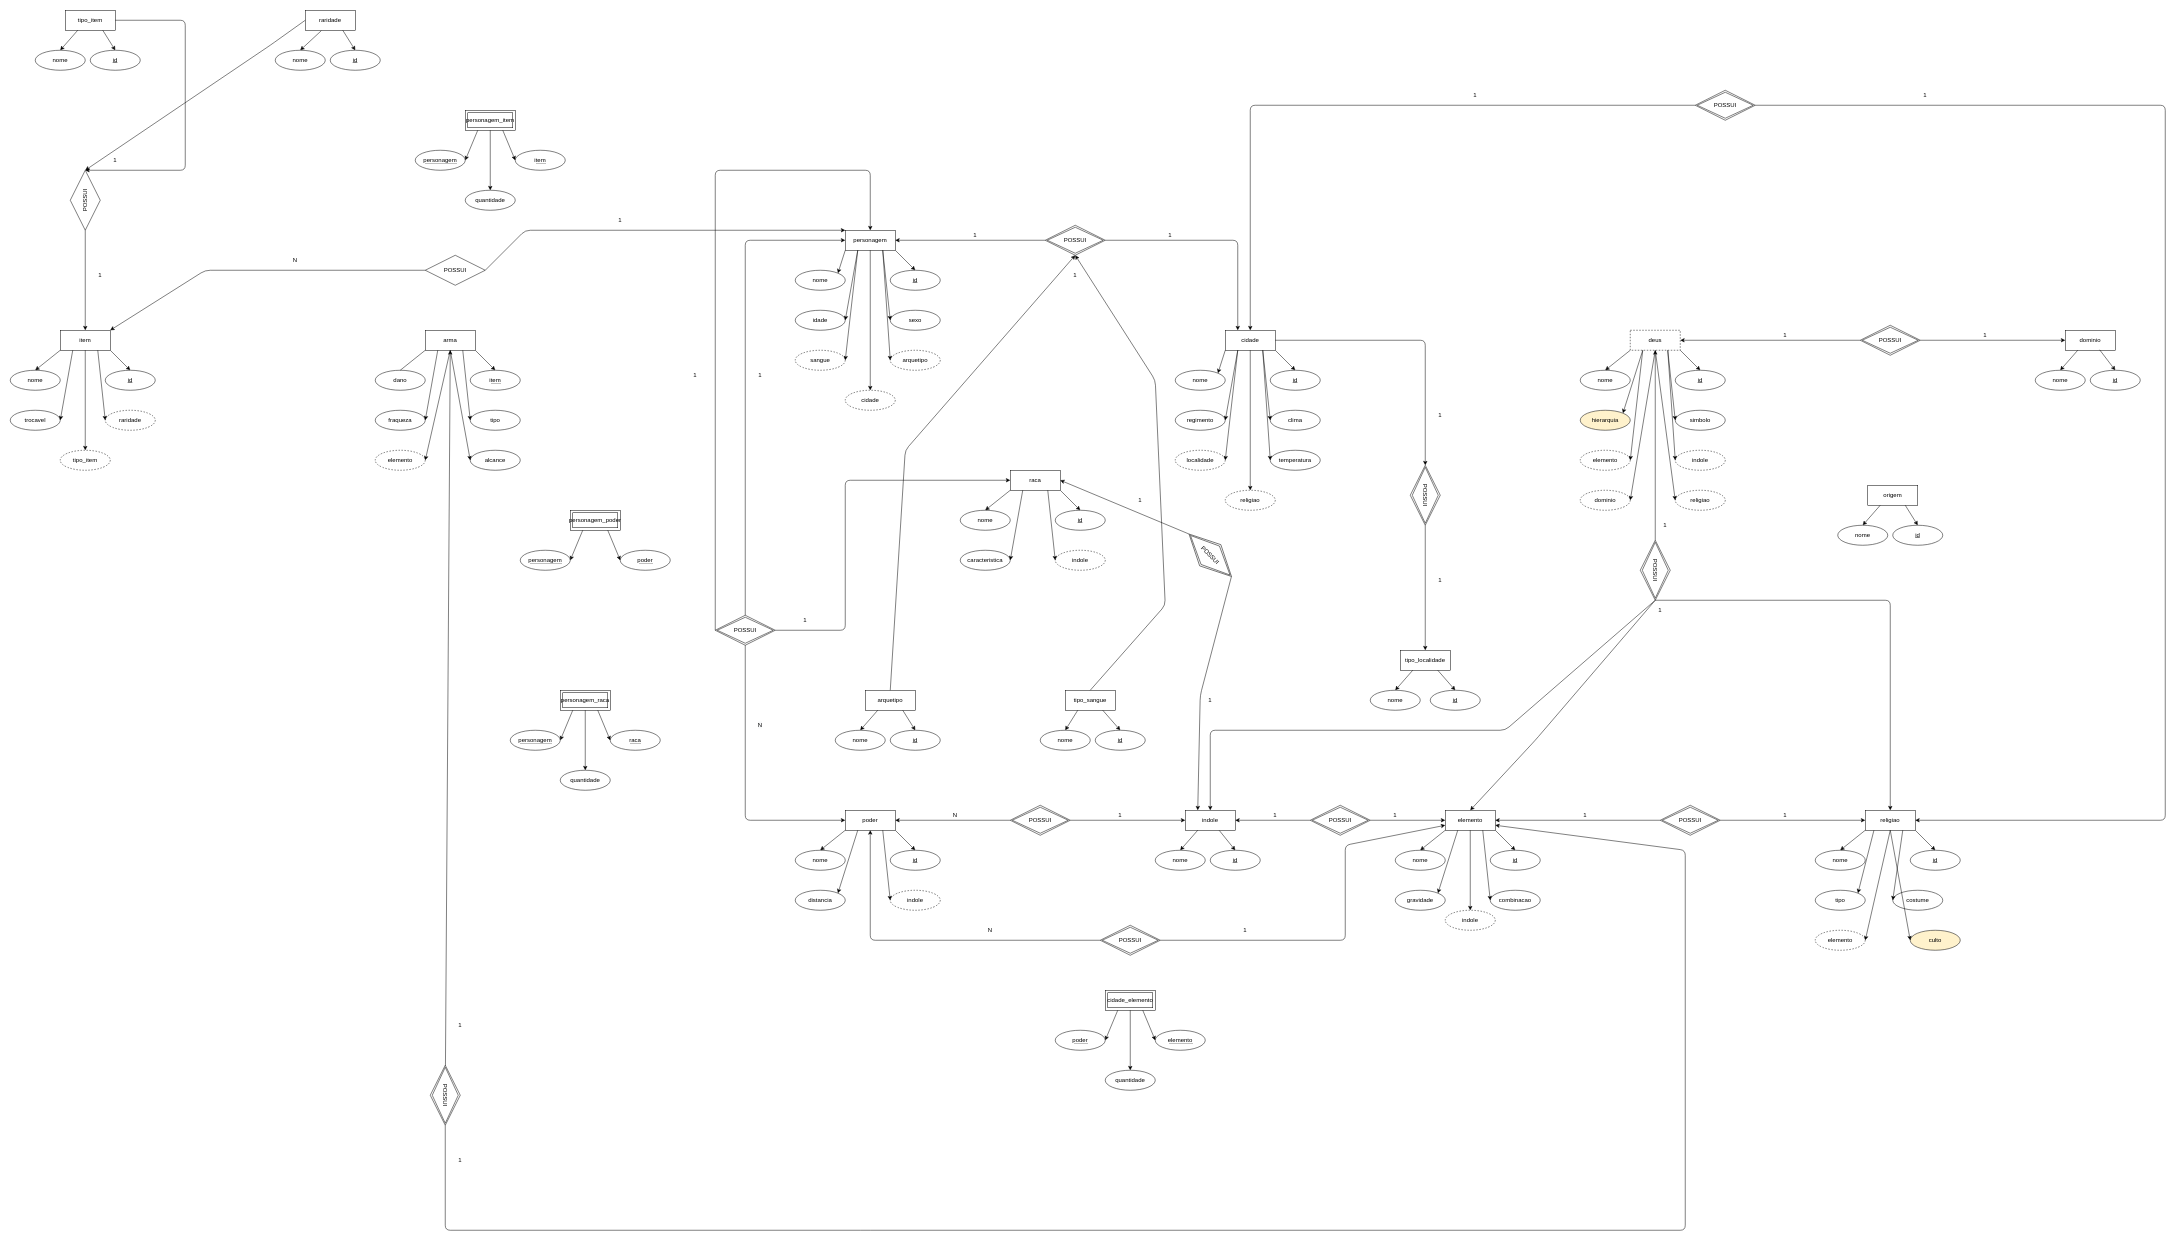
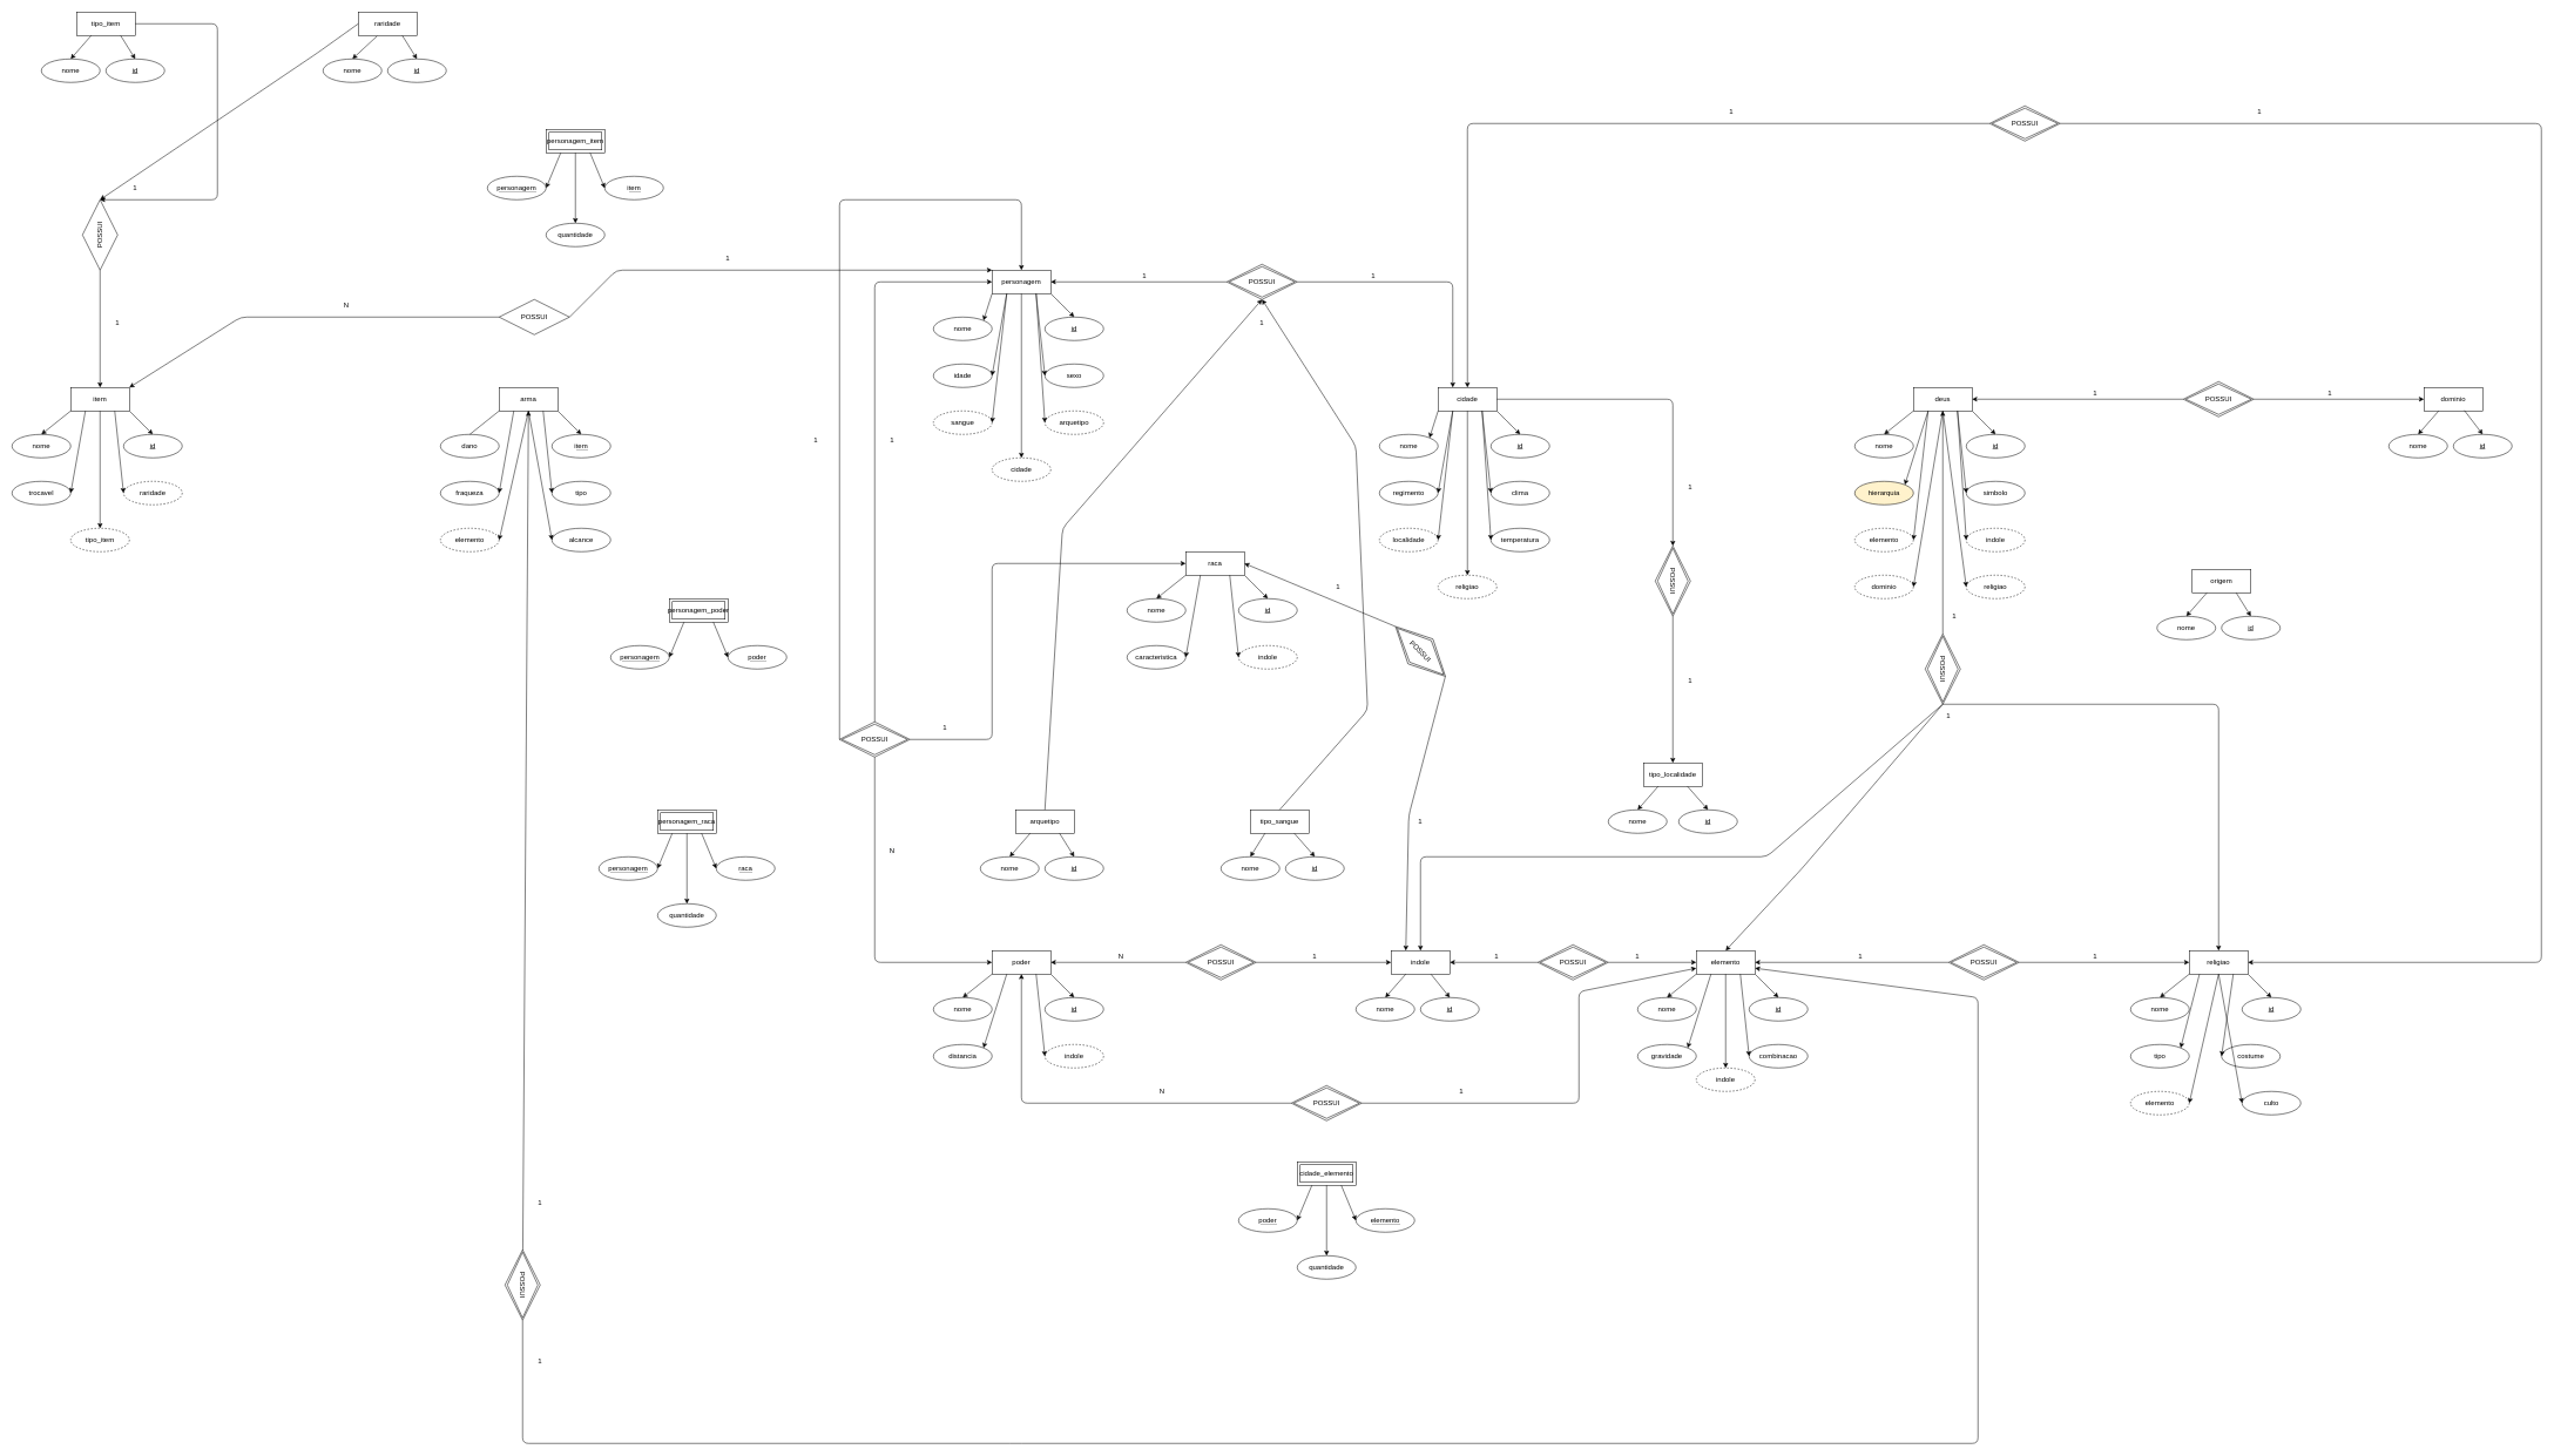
- <mxCell id="30" value="deus" style="whiteSpace=wrap;html=1;align=center;dashed=1;" parent="1" vertex="1"><mxGeometry x="3260" y="660" width="100" height="40" as="geometry" /></mxCell>
+ <mxCell id="30" value="deus" style="whiteSpace=wrap;html=1;align=center;" parent="1" vertex="1"><mxGeometry x="3260" y="660" width="100" height="40" as="geometry" /></mxCell>
- <mxCell id="26" value="culto" style="ellipse;whiteSpace=wrap;html=1;align=center;fillColor=#fff2cc;" parent="1" vertex="1"><mxGeometry x="3820" width="100" height="40" as="geometry" y="1860" /></mxCell>
+ <mxCell id="26" value="culto" style="ellipse;whiteSpace=wrap;html=1;align=center;" parent="1" vertex="1"><mxGeometry x="3820" width="100" height="40" as="geometry" y="1860" /></mxCell>
